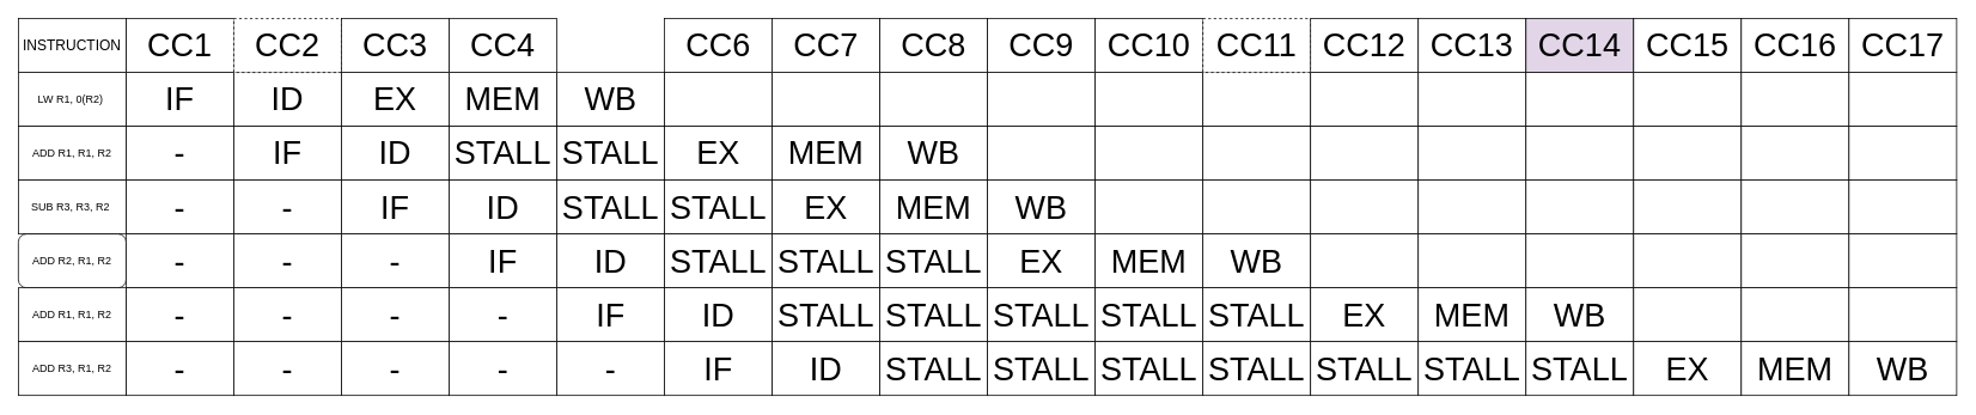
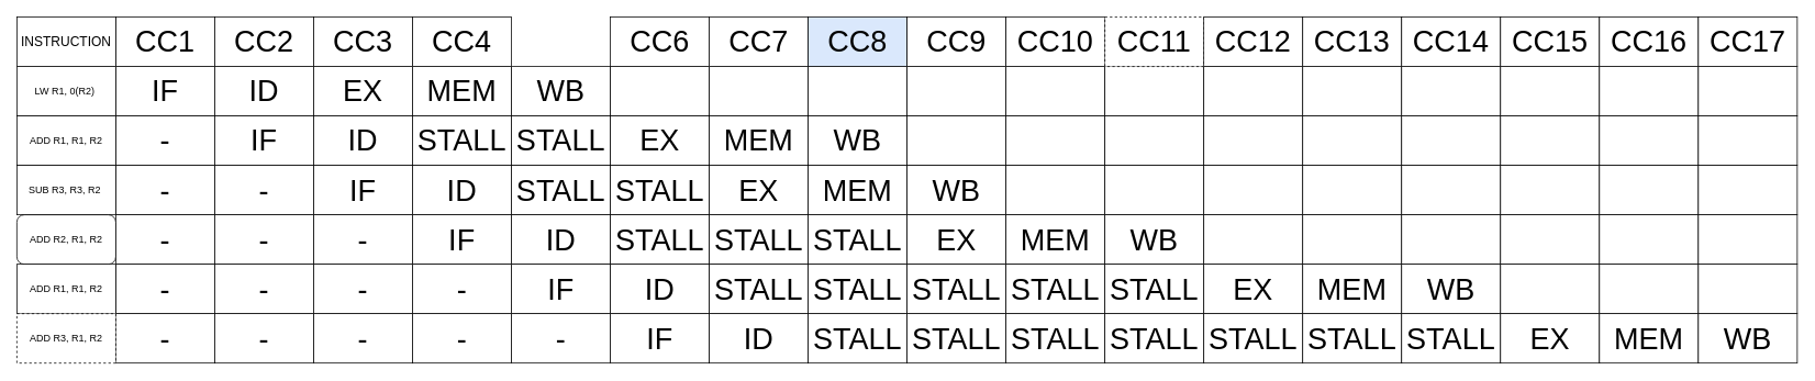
- <mxCell id="82" value="&lt;font style=&quot;font-size: 36px;&quot;&gt;CC2&lt;/font&gt;" style="rounded=0;whiteSpace=wrap;html=1;dashed=1;" parent="1" vertex="1"><mxGeometry x="260" y="20" width="120" height="60" as="geometry" /></mxCell>
+ <mxCell id="82" value="&lt;font style=&quot;font-size: 36px;&quot;&gt;CC2&lt;/font&gt;" style="rounded=0;whiteSpace=wrap;html=1;" parent="1" vertex="1"><mxGeometry x="260" y="20" width="120" height="60" as="geometry" /></mxCell>
- <mxCell id="75" value="&lt;span style=&quot;font-size: 36px;&quot;&gt;CC8&lt;/span&gt;" style="rounded=0;whiteSpace=wrap;html=1;" parent="1" vertex="1"><mxGeometry x="980" y="20" width="120" height="60" as="geometry" /></mxCell>
+ <mxCell id="75" value="&lt;span style=&quot;font-size: 36px;&quot;&gt;CC8&lt;/span&gt;" style="rounded=0;whiteSpace=wrap;html=1;fillColor=#dae8fc;" parent="1" vertex="1"><mxGeometry x="980" y="20" width="120" height="60" as="geometry" /></mxCell>
- <mxCell id="105" value="&lt;span style=&quot;font-size: 36px&quot;&gt;CC14&lt;/span&gt;" style="rounded=0;whiteSpace=wrap;html=1;fillColor=#e1d5e7;" parent="1" vertex="1"><mxGeometry x="1700" y="20" width="120" height="60" as="geometry" /></mxCell>
+ <mxCell id="105" value="&lt;span style=&quot;font-size: 36px&quot;&gt;CC14&lt;/span&gt;" style="rounded=0;whiteSpace=wrap;html=1;" parent="1" vertex="1"><mxGeometry x="1700" y="20" width="120" height="60" as="geometry" /></mxCell>
- <mxCell id="90" value="ADD R3, R1, R2" style="rounded=0;whiteSpace=wrap;html=1;" parent="1" vertex="1"><mxGeometry x="20" y="380" width="120" height="60" as="geometry" /></mxCell>
+ <mxCell id="90" value="ADD R3, R1, R2" style="rounded=0;whiteSpace=wrap;html=1;dashed=1;" parent="1" vertex="1"><mxGeometry x="20" y="380" width="120" height="60" as="geometry" /></mxCell>
